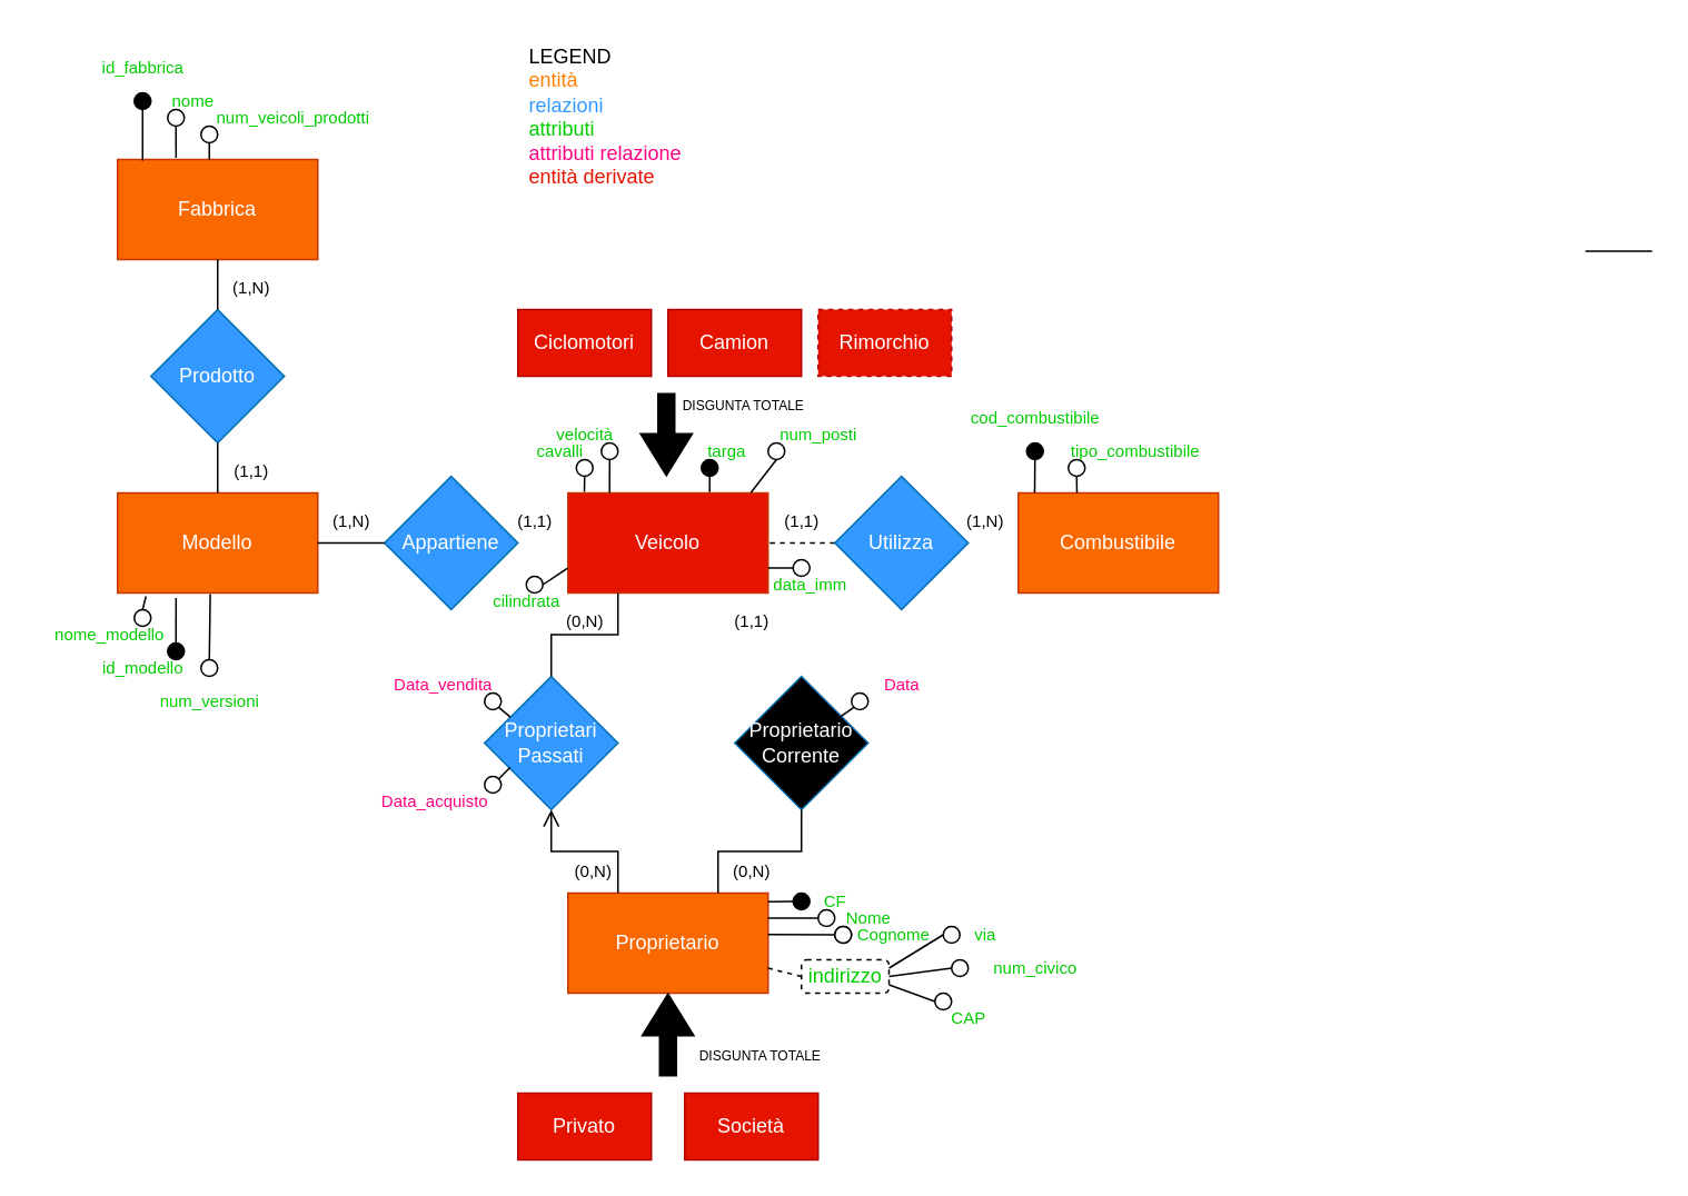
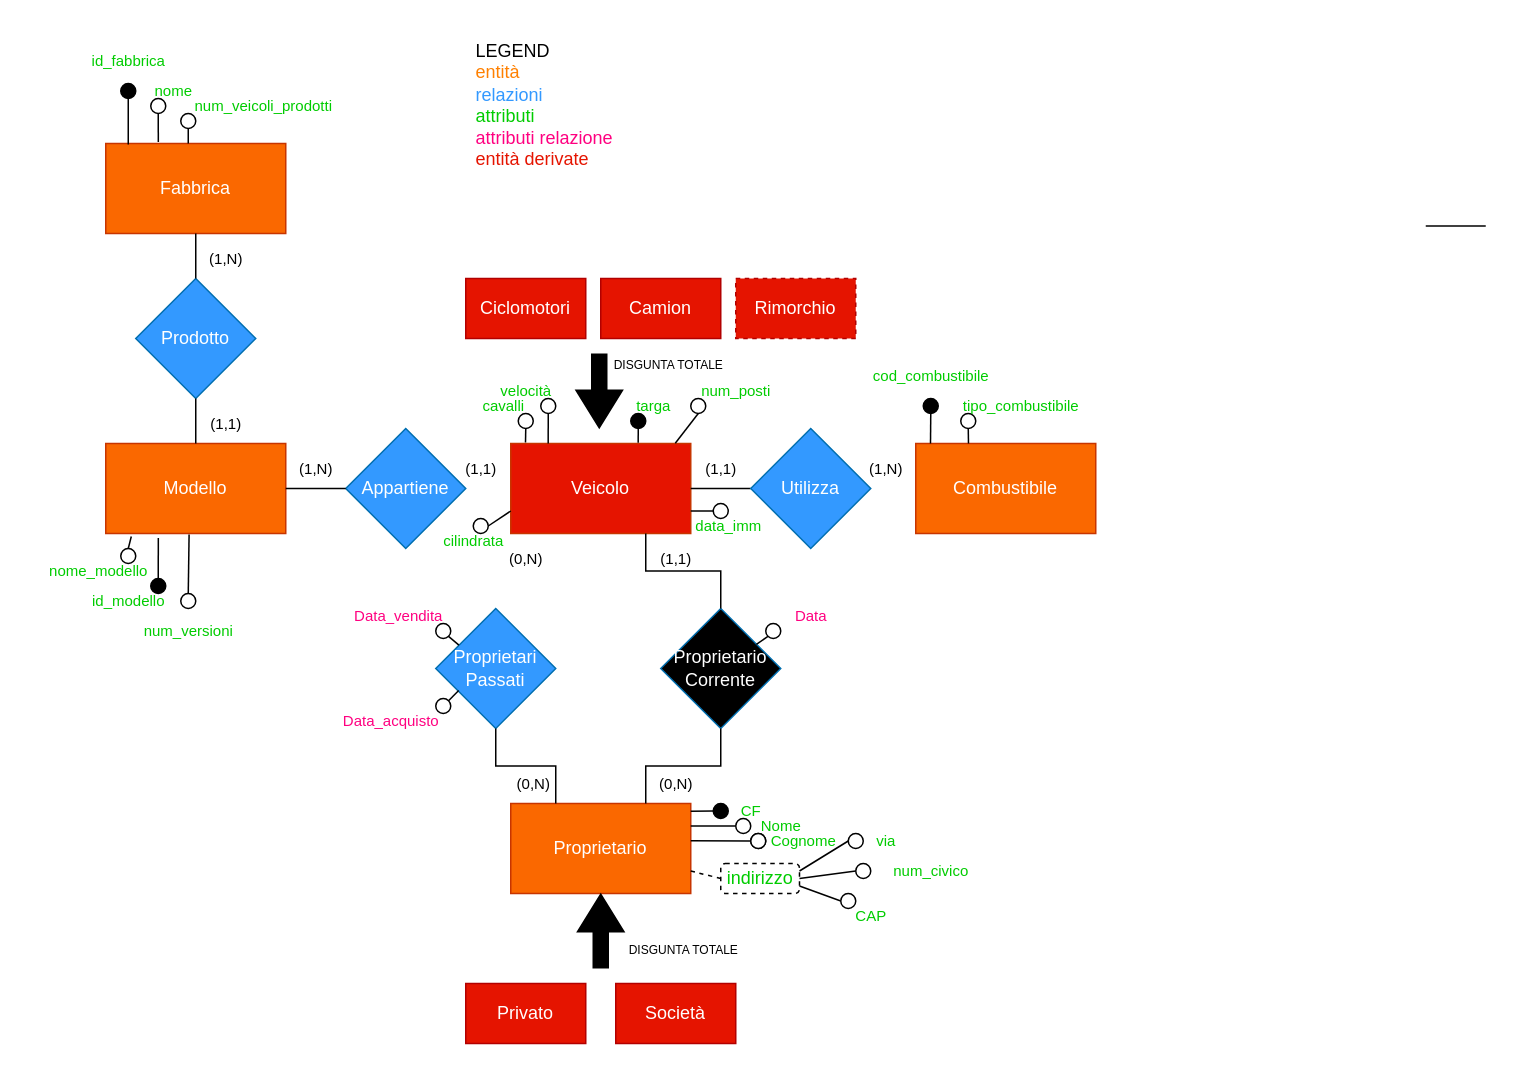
- <mxCell id="11" style="edgeStyle=none;curved=1;rounded=0;orthogonalLoop=1;jettySize=auto;html=1;exitX=0;exitY=0.5;exitDx=0;exitDy=0;entryX=1;entryY=0.5;entryDx=0;entryDy=0;fontSize=12;startSize=8;endSize=8;endArrow=none;endFill=0;dashed=1;" parent="1" source="12" target="3" edge="1"><mxGeometry relative="1" as="geometry" /></mxCell>
+ <mxCell id="11" style="edgeStyle=none;curved=1;rounded=0;orthogonalLoop=1;jettySize=auto;html=1;exitX=0;exitY=0.5;exitDx=0;exitDy=0;entryX=1;entryY=0.5;entryDx=0;entryDy=0;fontSize=12;startSize=8;endSize=8;endArrow=none;endFill=0;" parent="1" source="12" target="3" edge="1"><mxGeometry relative="1" as="geometry" /></mxCell>
- <mxCell id="21" value="" style="endArrow=none;html=1;rounded=0;fontSize=12;startSize=8;endSize=8;entryX=0.25;entryY=1;entryDx=0;entryDy=0;exitX=0.5;exitY=0;exitDx=0;exitDy=0;edgeStyle=orthogonalEdgeStyle;" parent="1" source="5" target="3" edge="1"><mxGeometry width="50" height="50" relative="1" as="geometry"><mxPoint x="320" y="405" as="sourcePoint" /><mxPoint x="360" y="365" as="targetPoint" /></mxGeometry></mxCell>
+ <mxCell id="22" value="" style="endArrow=none;html=1;rounded=0;fontSize=12;startSize=8;endSize=8;entryX=0.5;entryY=0;entryDx=0;entryDy=0;exitX=0.75;exitY=1;exitDx=0;exitDy=0;edgeStyle=orthogonalEdgeStyle;" parent="1" source="3" target="4" edge="1"><mxGeometry width="50" height="50" relative="1" as="geometry"><mxPoint x="410" y="435" as="sourcePoint" /><mxPoint x="460" y="385" as="targetPoint" /></mxGeometry></mxCell>
- <mxCell id="23" value="" style="endArrow=open;html=1;rounded=0;fontSize=12;startSize=8;endSize=8;entryX=0.5;entryY=1;entryDx=0;entryDy=0;exitX=0.25;exitY=0;exitDx=0;exitDy=0;edgeStyle=orthogonalEdgeStyle;" parent="1" source="6" target="5" edge="1"><mxGeometry width="50" height="50" relative="1" as="geometry"><mxPoint x="270" y="545" as="sourcePoint" /><mxPoint x="320" y="495" as="targetPoint" /></mxGeometry></mxCell>
+ <mxCell id="23" value="" style="endArrow=none;html=1;rounded=0;fontSize=12;startSize=8;endSize=8;entryX=0.5;entryY=1;entryDx=0;entryDy=0;exitX=0.25;exitY=0;exitDx=0;exitDy=0;edgeStyle=orthogonalEdgeStyle;" parent="1" source="6" target="5" edge="1"><mxGeometry width="50" height="50" relative="1" as="geometry"><mxPoint x="270" y="545" as="sourcePoint" /><mxPoint x="320" y="495" as="targetPoint" /></mxGeometry></mxCell>
